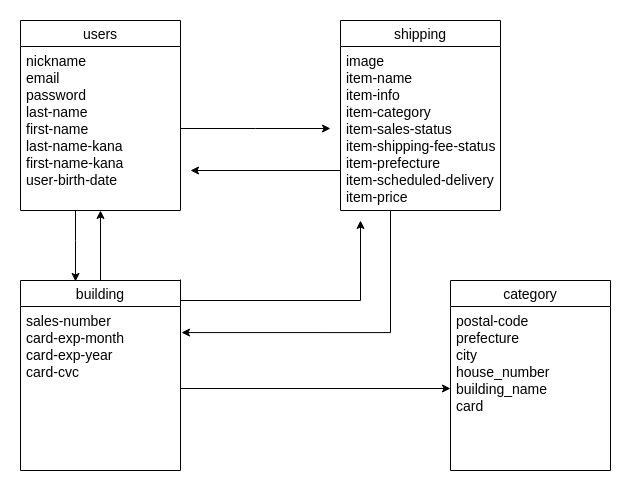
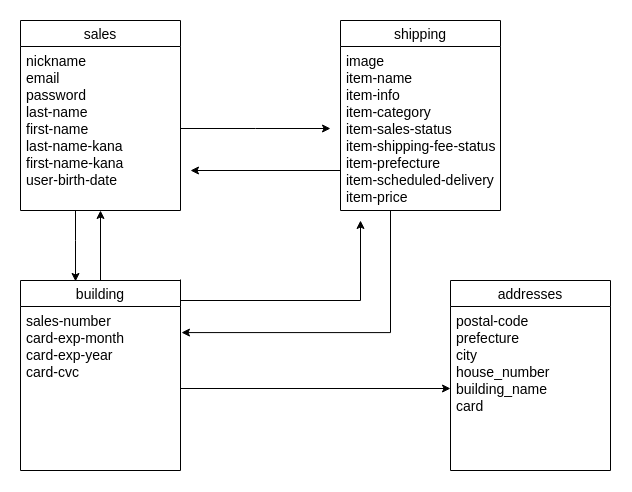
- <mxCell id="2" value="users" style="swimlane;fontStyle=0;childLayout=stackLayout;horizontal=1;startSize=26;horizontalStack=0;resizeParent=1;resizeParentMax=0;resizeLast=0;collapsible=1;marginBottom=0;align=center;fontSize=14;" vertex="1" parent="1"><mxGeometry x="20" y="20" width="160" height="190" as="geometry" /></mxCell>
+ <mxCell id="2" value="sales" style="swimlane;fontStyle=0;childLayout=stackLayout;horizontal=1;startSize=26;horizontalStack=0;resizeParent=1;resizeParentMax=0;resizeLast=0;collapsible=1;marginBottom=0;align=center;fontSize=14;" vertex="1" parent="1"><mxGeometry x="20" y="20" width="160" height="190" as="geometry" /></mxCell>
- <mxCell id="8" value="category" style="swimlane;fontStyle=0;childLayout=stackLayout;horizontal=1;startSize=26;horizontalStack=0;resizeParent=1;resizeParentMax=0;resizeLast=0;collapsible=1;marginBottom=0;align=center;fontSize=14;" vertex="1" parent="1"><mxGeometry x="450" y="280" width="160" height="190" as="geometry" /></mxCell>
+ <mxCell id="8" value="addresses" style="swimlane;fontStyle=0;childLayout=stackLayout;horizontal=1;startSize=26;horizontalStack=0;resizeParent=1;resizeParentMax=0;resizeLast=0;collapsible=1;marginBottom=0;align=center;fontSize=14;" vertex="1" parent="1"><mxGeometry x="450" y="280" width="160" height="190" as="geometry" /></mxCell>
